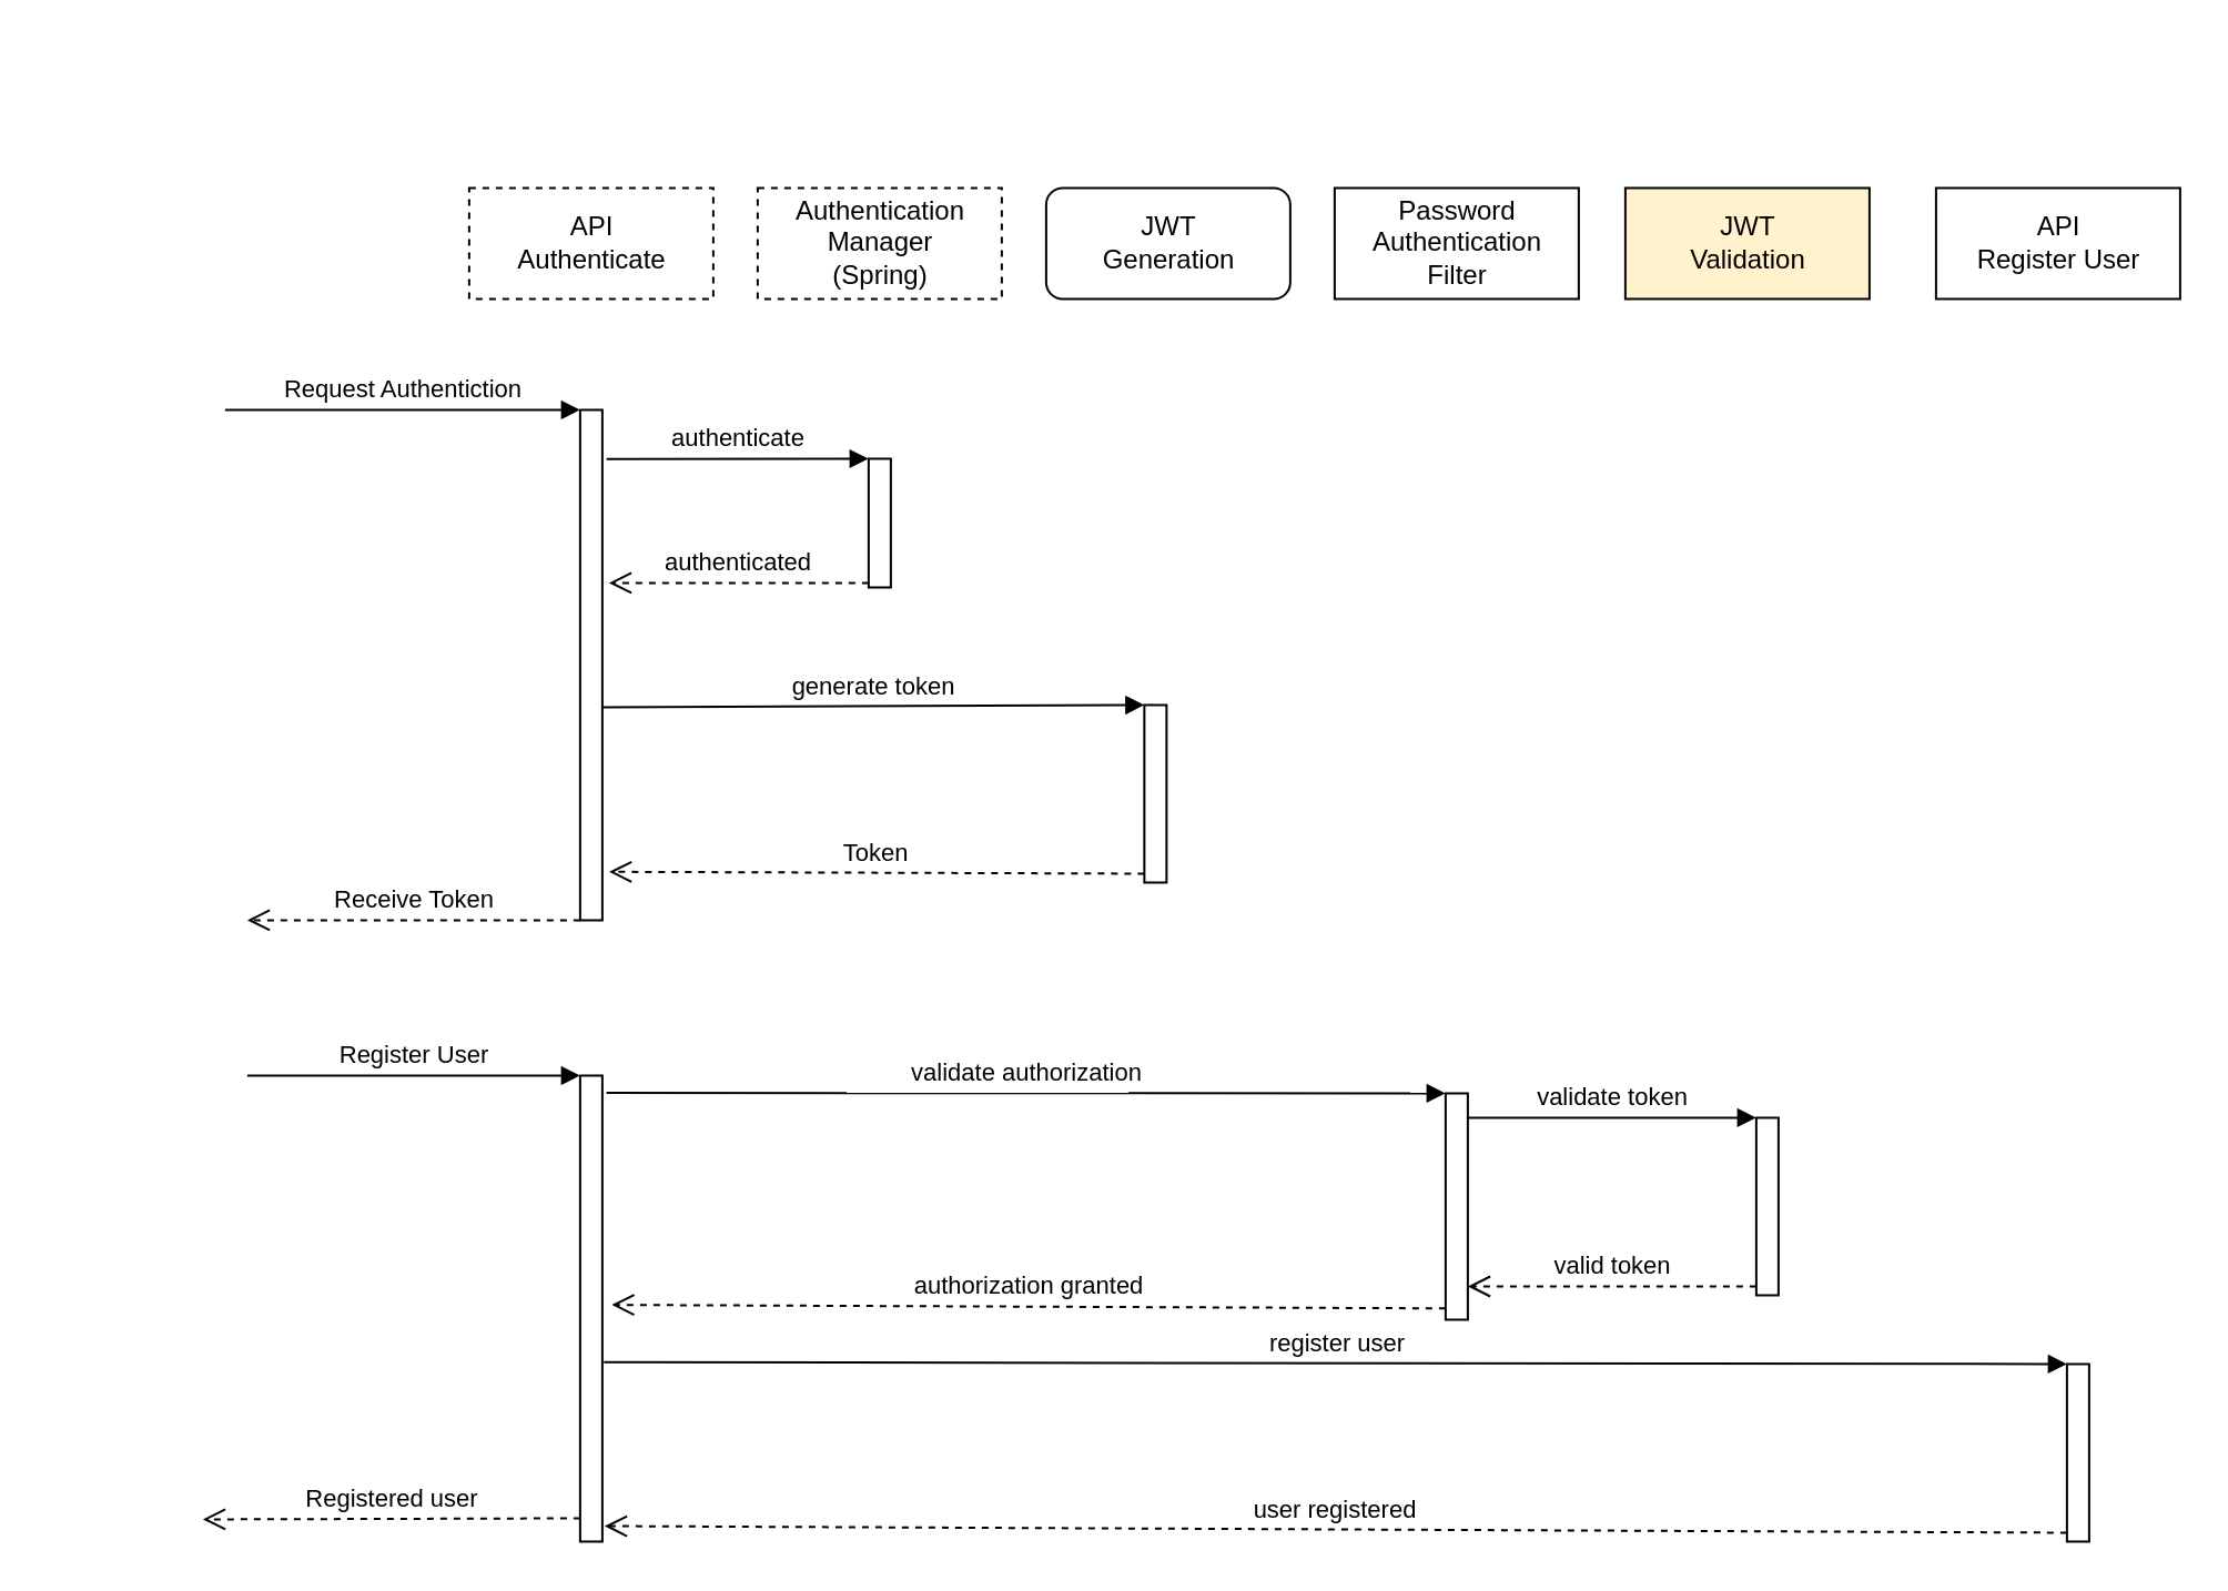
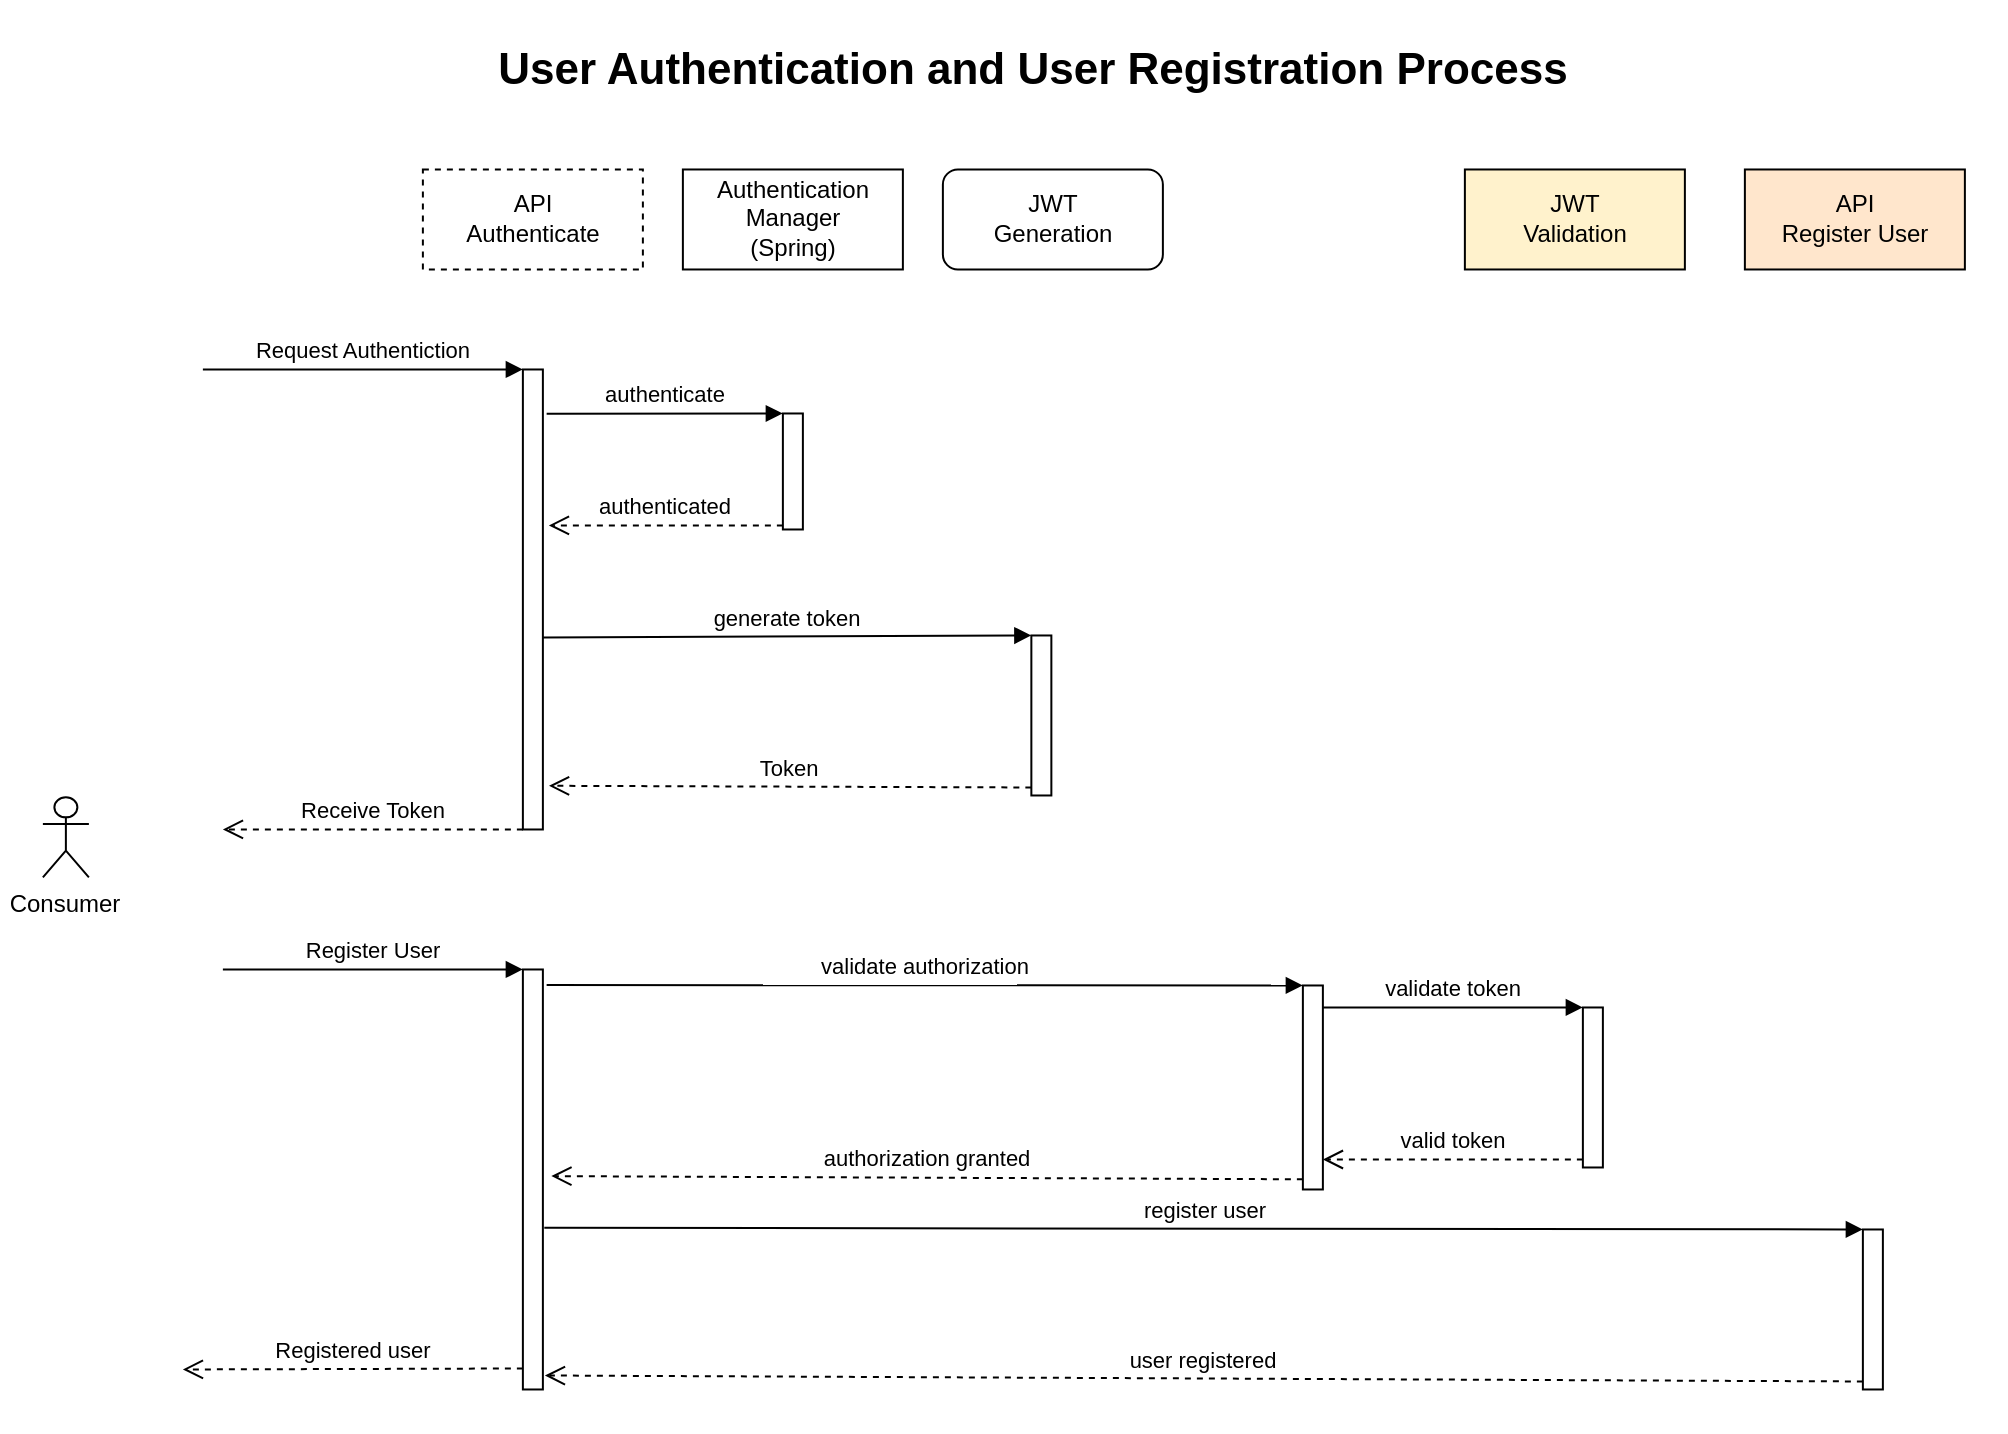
+ <mxCell id="30" value="User Authentication and User Registration Process" style="text;html=1;align=center;verticalAlign=middle;resizable=0;points=[];autosize=1;fontSize=22;fontStyle=1" vertex="1" parent="1"><mxGeometry x="240.94" y="20" width="550" height="30" as="geometry" /></mxCell>
- <mxCell id="12" value="Authentication&lt;br&gt;Manager&lt;br&gt;(Spring)" style="html=1;dashed=1;" vertex="1" parent="1"><mxGeometry x="340.94" y="84.24" width="110" height="50" as="geometry" /></mxCell>
+ <mxCell id="12" value="Authentication&lt;br&gt;Manager&lt;br&gt;(Spring)" style="html=1;" vertex="1" parent="1"><mxGeometry x="340.94" y="84.24" width="110" height="50" as="geometry" /></mxCell>
- <mxCell id="17" value="Password &lt;br&gt;Authentication&lt;br&gt;Filter" style="html=1;" vertex="1" parent="1"><mxGeometry x="600.94" y="84.24" width="110" height="50" as="geometry" /></mxCell>
- <mxCell id="5" value="API&lt;br&gt;Register User" style="html=1;" vertex="1" parent="1"><mxGeometry x="871.94" y="84.24" width="110" height="50" as="geometry" /></mxCell>
+ <mxCell id="5" value="API&lt;br&gt;Register User" style="html=1;fillColor=#ffe6cc;" vertex="1" parent="1"><mxGeometry x="871.94" y="84.24" width="110" height="50" as="geometry" /></mxCell>
+ <mxCell id="2" value="Consumer" style="shape=umlActor;verticalLabelPosition=bottom;labelBackgroundColor=#ffffff;verticalAlign=top;html=1;" vertex="1" parent="1"><mxGeometry x="20.94" y="398.18" width="23" height="40" as="geometry" /></mxCell>
